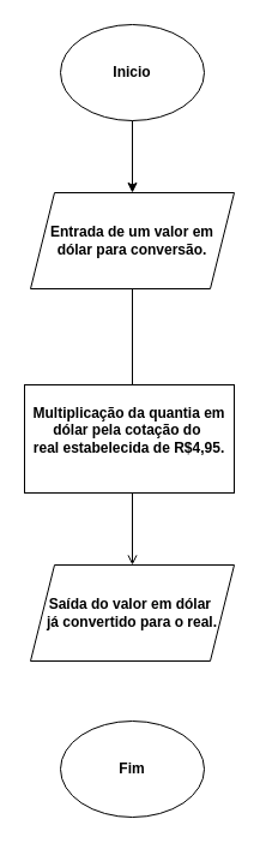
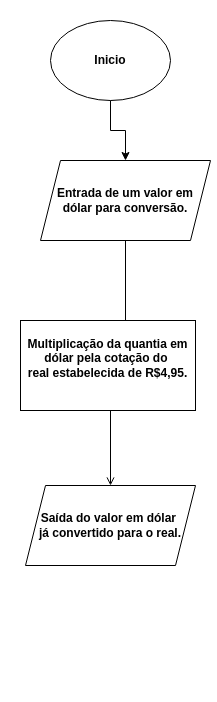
- <mxCell id="4" value="Entrada de um valor em&lt;div&gt;dólar para conversão.&lt;/div&gt;" style="shape=parallelogram;perimeter=parallelogramPerimeter;whiteSpace=wrap;html=1;fixedSize=1;fontStyle=1" vertex="1" parent="1"><mxGeometry x="25" y="160" width="170" height="80" as="geometry" /></mxCell>
+ <mxCell id="4" value="Entrada de um valor em&lt;div&gt;dólar para conversão.&lt;/div&gt;" style="shape=parallelogram;perimeter=parallelogramPerimeter;whiteSpace=wrap;html=1;fixedSize=1;fontStyle=1" vertex="1" parent="1"><mxGeometry x="40" y="160" width="170" height="80" as="geometry" /></mxCell>
- <mxCell id="6" value="Saída do valor em dólar&amp;nbsp;&lt;div&gt;já convertido para o real.&lt;/div&gt;" style="shape=parallelogram;perimeter=parallelogramPerimeter;whiteSpace=wrap;html=1;fixedSize=1;fontStyle=1" vertex="1" parent="1"><mxGeometry x="25" y="470" width="170" height="80" as="geometry" /></mxCell>
+ <mxCell id="6" value="Saída do valor em dólar&amp;nbsp;&lt;div&gt;já convertido para o real.&lt;/div&gt;" style="shape=parallelogram;perimeter=parallelogramPerimeter;whiteSpace=wrap;html=1;fixedSize=1;fontStyle=1" vertex="1" parent="1"><mxGeometry x="25" y="485" width="170" height="80" as="geometry" /></mxCell>
- <mxCell id="7" value="Fim" style="ellipse;whiteSpace=wrap;html=1;fontStyle=1" vertex="1" parent="1"><mxGeometry x="50" y="600" width="120" height="80" as="geometry" /></mxCell>
